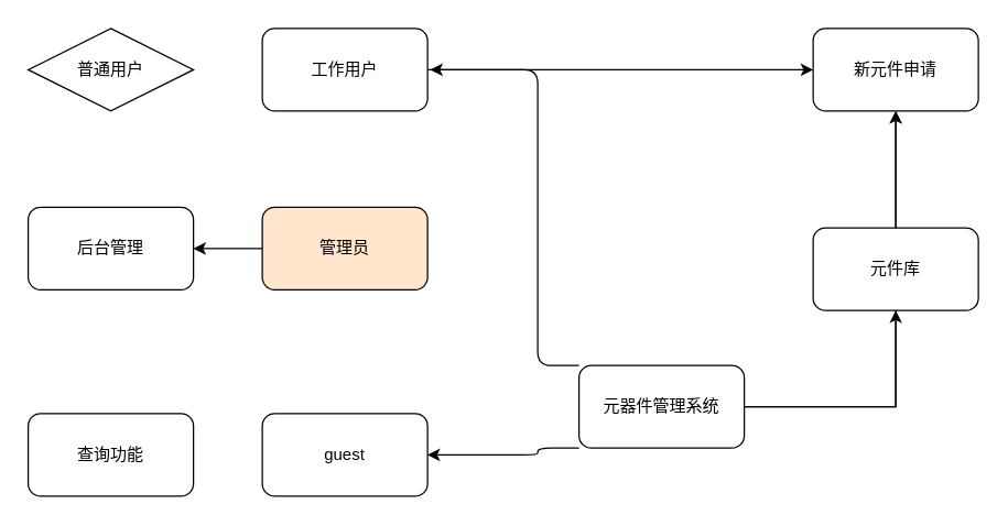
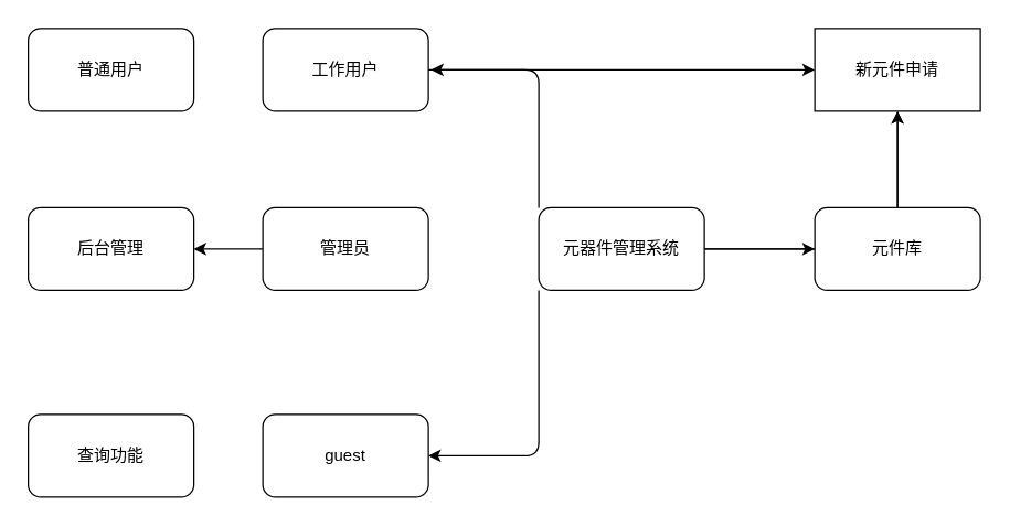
- <mxCell id="13" value="普通用户" style="rhombus;whiteSpace=wrap;html=1;" vertex="1" parent="1"><mxGeometry x="20" y="20" width="120" height="60" as="geometry" /></mxCell>
+ <mxCell id="13" value="普通用户" style="rounded=1;whiteSpace=wrap;html=1;" vertex="1" parent="1"><mxGeometry x="20" y="20" width="120" height="60" as="geometry" /></mxCell>
- <mxCell id="5" value="新元件申请" style="rounded=1;whiteSpace=wrap;html=1;" vertex="1" parent="1"><mxGeometry x="590" y="20" width="120" height="60" as="geometry" /></mxCell>
+ <mxCell id="5" value="新元件申请" style="whiteSpace=wrap;html=1;rounded=0;" vertex="1" parent="1"><mxGeometry x="590" y="20" width="120" height="60" as="geometry" /></mxCell>
- <mxCell id="9" value="管理员" style="rounded=1;whiteSpace=wrap;html=1;fillColor=#ffe6cc;" vertex="1" parent="1"><mxGeometry x="190" y="150" width="120" height="60" as="geometry" /></mxCell>
+ <mxCell id="9" value="管理员" style="rounded=1;whiteSpace=wrap;html=1;" vertex="1" parent="1"><mxGeometry x="190" y="150" width="120" height="60" as="geometry" /></mxCell>
- <mxCell id="7" value="元件库" style="rounded=1;whiteSpace=wrap;html=1;" vertex="1" parent="1"><mxGeometry x="590" y="165" width="120" height="60" as="geometry" /></mxCell>
+ <mxCell id="7" value="元件库" style="rounded=1;whiteSpace=wrap;html=1;" vertex="1" parent="1"><mxGeometry x="590" y="150" width="120" height="60" as="geometry" /></mxCell>
- <mxCell id="4" value="元器件管理系统" style="rounded=1;whiteSpace=wrap;html=1;" vertex="1" parent="1"><mxGeometry x="420" y="265" width="120" height="60" as="geometry" /></mxCell>
+ <mxCell id="4" value="元器件管理系统" style="rounded=1;whiteSpace=wrap;html=1;" vertex="1" parent="1"><mxGeometry x="390" y="150" width="120" height="60" as="geometry" /></mxCell>
